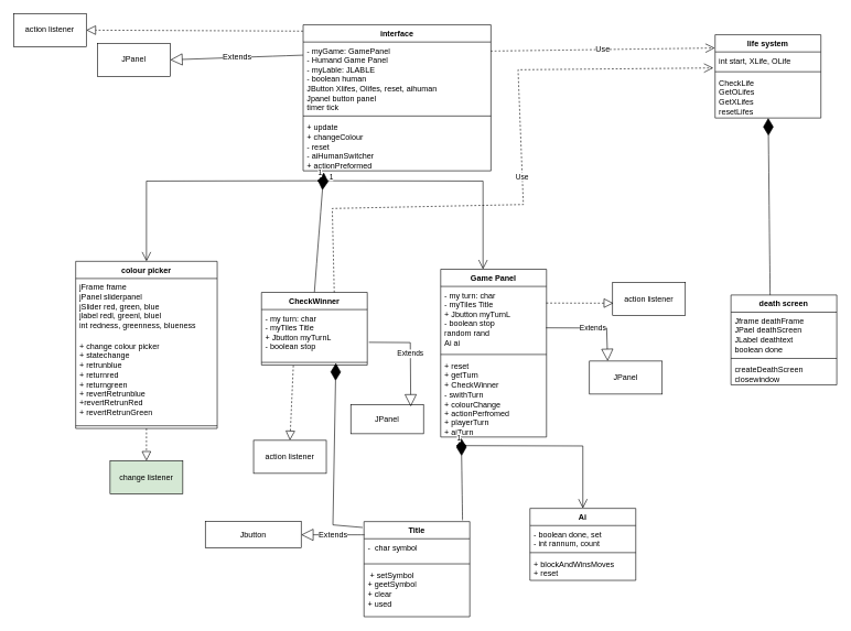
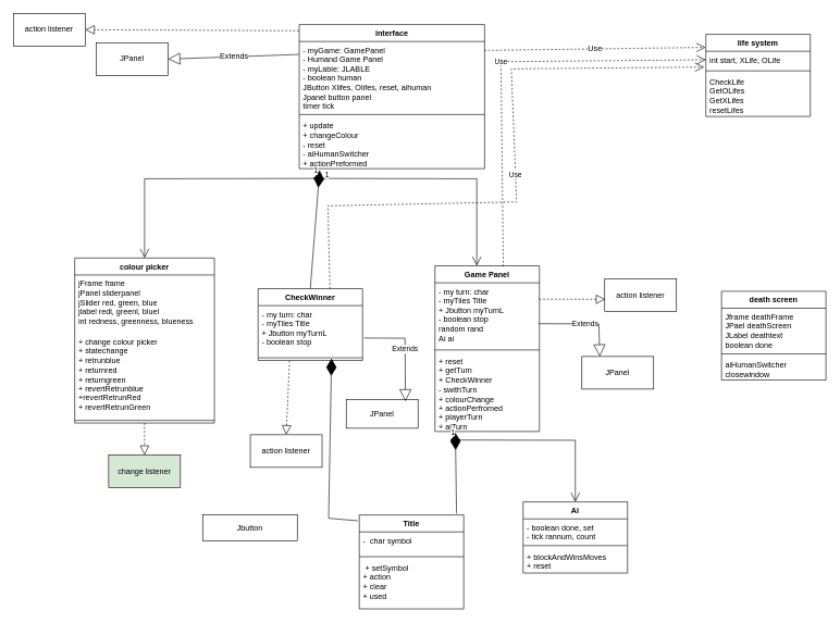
+ <mxCell id="54" value="Use" style="endArrow=open;endSize=12;dashed=1;html=1;rounded=0;exitX=0.654;exitY=0.004;exitDx=0;exitDy=0;exitPerimeter=0;entryX=0;entryY=0.5;entryDx=0;entryDy=0;" edge="1" parent="1" source="2" target="34"><mxGeometry width="160" relative="1" as="geometry"><mxPoint x="812" y="360" as="sourcePoint" /><mxPoint x="972" y="360" as="targetPoint" /><Array as="points"><mxPoint x="767" y="94" /></Array></mxGeometry></mxCell>
- <mxCell id="28" value="" style="endArrow=diamondThin;endFill=1;endSize=24;html=1;rounded=0;fontSize=12;curved=1;exitX=0.37;exitY=0.002;exitDx=0;exitDy=0;exitPerimeter=0;" parent="1" source="29" target="36" edge="1"><mxGeometry width="160" relative="1" as="geometry"><mxPoint x="1271" y="587" as="sourcePoint" /><mxPoint x="1181.94" y="419.796" as="targetPoint" /></mxGeometry></mxCell>
- <mxCell id="32" value="createDeathScreen&lt;div&gt;closewindow&lt;/div&gt;" style="text;strokeColor=none;fillColor=none;align=left;verticalAlign=top;spacingLeft=4;spacingRight=4;overflow=hidden;rotatable=0;points=[[0,0.5],[1,0.5]];portConstraint=eastwest;whiteSpace=wrap;html=1;" parent="29" vertex="1"><mxGeometry y="100" width="160" height="36" as="geometry" /></mxCell>
+ <mxCell id="32" value="aiHumanSwitcher&lt;div&gt;closewindow&lt;/div&gt;" style="text;strokeColor=none;fillColor=none;align=left;verticalAlign=top;spacingLeft=4;spacingRight=4;overflow=hidden;rotatable=0;points=[[0,0.5],[1,0.5]];portConstraint=eastwest;whiteSpace=wrap;html=1;" parent="29" vertex="1"><mxGeometry y="100" width="160" height="36" as="geometry" /></mxCell>
- <mxCell id="12" value="Extends" style="endArrow=block;endSize=16;endFill=0;html=1;rounded=0;fontSize=12;curved=1;exitX=0.004;exitY=0.139;exitDx=0;exitDy=0;exitPerimeter=0;entryX=1;entryY=0.5;entryDx=0;entryDy=0;" parent="1" source="6" target="11" edge="1"><mxGeometry width="160" relative="1" as="geometry"><mxPoint x="849" y="780" as="sourcePoint" /><mxPoint x="1009" y="780" as="targetPoint" /></mxGeometry></mxCell>
- <mxCell id="20" value="&lt;div&gt;- boolean done,&amp;nbsp;&lt;span style=&quot;background-color: initial;&quot;&gt;set&lt;/span&gt;&lt;/div&gt;&lt;div&gt;- int rannum,&amp;nbsp;&lt;span style=&quot;background-color: initial;&quot;&gt;count&lt;/span&gt;&lt;/div&gt;" style="text;strokeColor=none;fillColor=none;align=left;verticalAlign=top;spacingLeft=4;spacingRight=4;overflow=hidden;rotatable=0;points=[[0,0.5],[1,0.5]];portConstraint=eastwest;whiteSpace=wrap;html=1;" parent="19" vertex="1"><mxGeometry y="26" width="160" height="37" as="geometry" /></mxCell>
+ <mxCell id="20" value="&lt;div&gt;- boolean done,&amp;nbsp;&lt;span style=&quot;background-color: initial;&quot;&gt;set&lt;/span&gt;&lt;/div&gt;&lt;div&gt;- tick rannum,&amp;nbsp;&lt;span style=&quot;background-color: initial;&quot;&gt;count&lt;/span&gt;&lt;/div&gt;" style="text;strokeColor=none;fillColor=none;align=left;verticalAlign=top;spacingLeft=4;spacingRight=4;overflow=hidden;rotatable=0;points=[[0,0.5],[1,0.5]];portConstraint=eastwest;whiteSpace=wrap;html=1;" parent="19" vertex="1"><mxGeometry y="26" width="160" height="37" as="geometry" /></mxCell>
- <mxCell id="9" value="&amp;nbsp;+ setSymbol&lt;div&gt;+ geetSymbol&lt;/div&gt;&lt;div&gt;+ clear&lt;/div&gt;&lt;div&gt;+ used&lt;/div&gt;" style="text;strokeColor=none;fillColor=none;align=left;verticalAlign=top;spacingLeft=4;spacingRight=4;overflow=hidden;rotatable=0;points=[[0,0.5],[1,0.5]];portConstraint=eastwest;whiteSpace=wrap;html=1;" parent="6" vertex="1"><mxGeometry y="68" width="160" height="76" as="geometry" /></mxCell>
+ <mxCell id="9" value="&amp;nbsp;+ setSymbol&lt;div&gt;+ action&lt;/div&gt;&lt;div&gt;+ clear&lt;/div&gt;&lt;div&gt;+ used&lt;/div&gt;" style="text;strokeColor=none;fillColor=none;align=left;verticalAlign=top;spacingLeft=4;spacingRight=4;overflow=hidden;rotatable=0;points=[[0,0.5],[1,0.5]];portConstraint=eastwest;whiteSpace=wrap;html=1;" parent="6" vertex="1"><mxGeometry y="68" width="160" height="76" as="geometry" /></mxCell>
